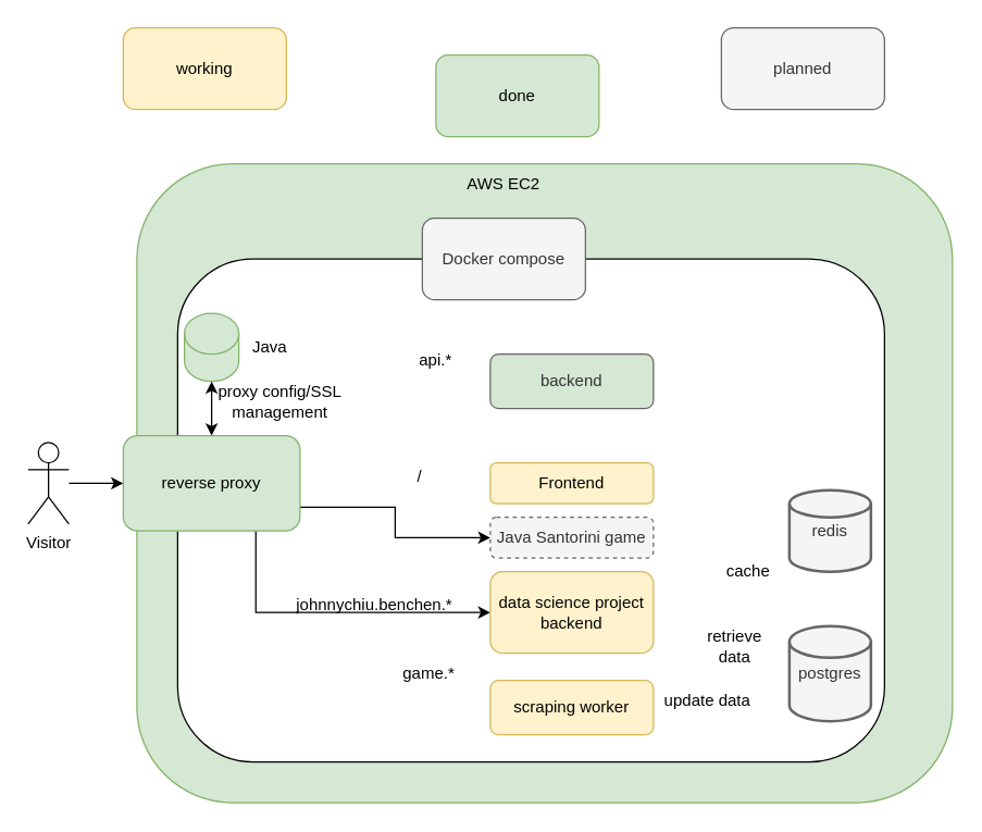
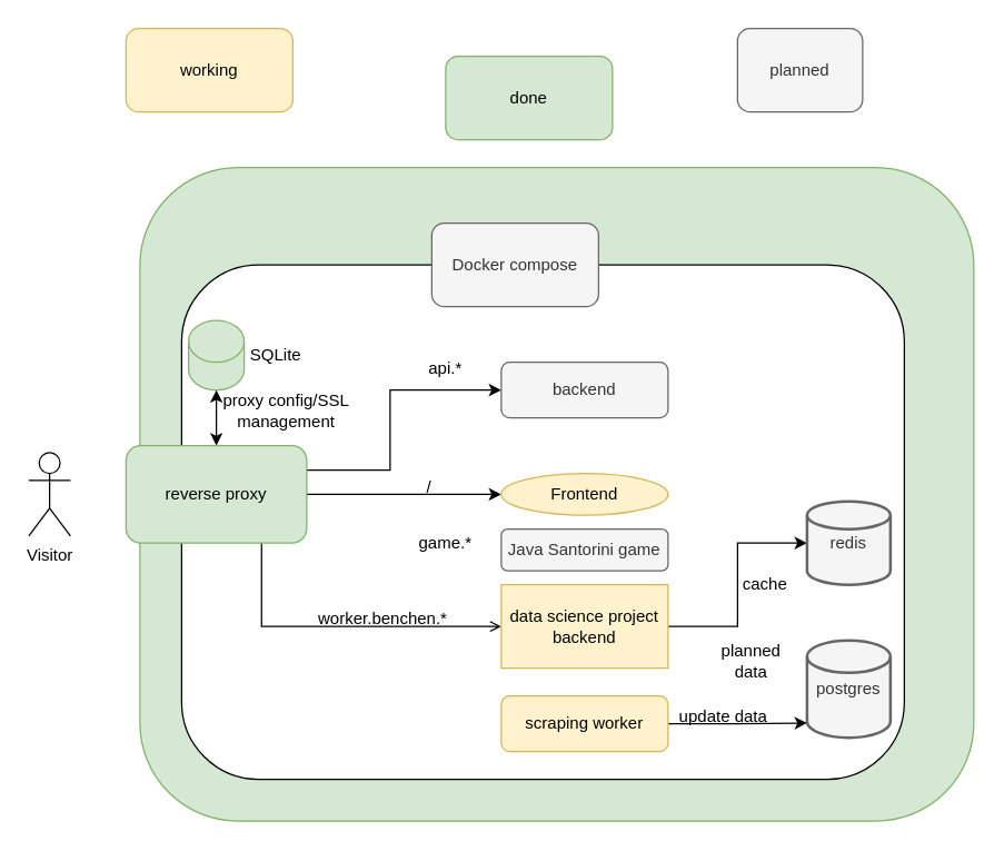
- <mxCell id="36" value="planned" style="rounded=1;whiteSpace=wrap;html=1;fillColor=#f5f5f5;fontColor=#333333;strokeColor=#666666;" vertex="1" parent="1"><mxGeometry x="530" y="20" width="120" height="60" as="geometry" /></mxCell>
+ <mxCell id="36" value="planned" style="rounded=1;whiteSpace=wrap;html=1;fillColor=#f5f5f5;fontColor=#333333;strokeColor=#666666;" vertex="1" parent="1"><mxGeometry x="530" y="20" width="90" height="60" as="geometry" /></mxCell>
- <mxCell id="19" value="AWS EC2" style="text;html=1;strokeColor=none;fillColor=none;align=center;verticalAlign=middle;whiteSpace=wrap;rounded=0;" vertex="1" parent="1"><mxGeometry x="340" y="120" width="60" height="30" as="geometry" /></mxCell>
- <mxCell id="13" value="Java" style="text;html=1;strokeColor=none;fillColor=none;align=center;verticalAlign=middle;whiteSpace=wrap;rounded=0;" vertex="1" parent="1"><mxGeometry x="157.5" y="240" width="80" height="30" as="geometry" /></mxCell>
+ <mxCell id="13" value="SQLite" style="text;html=1;strokeColor=none;fillColor=none;align=center;verticalAlign=middle;whiteSpace=wrap;rounded=0;" vertex="1" parent="1"><mxGeometry x="157.5" y="240" width="80" height="30" as="geometry" /></mxCell>
- <mxCell id="20" value="backend" style="rounded=1;whiteSpace=wrap;html=1;fillColor=#d5e8d4;fontColor=#333333;strokeColor=#666666;" vertex="1" parent="1"><mxGeometry x="360" y="260" width="120" height="40" as="geometry" /></mxCell>
+ <mxCell id="20" value="backend" style="rounded=1;whiteSpace=wrap;html=1;fillColor=#f5f5f5;fontColor=#333333;strokeColor=#666666;" vertex="1" parent="1"><mxGeometry x="360" y="260" width="120" height="40" as="geometry" /></mxCell>
+ <mxCell id="7" style="edgeStyle=orthogonalEdgeStyle;rounded=0;orthogonalLoop=1;jettySize=auto;html=1;exitX=1;exitY=0.25;exitDx=0;exitDy=0;entryX=0;entryY=0.5;entryDx=0;entryDy=0;" edge="1" parent="1" source="9" target="20"><mxGeometry relative="1" as="geometry"><Array as="points"><mxPoint x="280" y="338" /><mxPoint x="280" y="280" /></Array></mxGeometry></mxCell>
- <mxCell id="10" value="" style="endArrow=classic;html=1;rounded=0;entryX=0;entryY=0.5;entryDx=0;entryDy=0;" edge="1" parent="1" source="4" target="9"><mxGeometry width="50" height="50" relative="1" as="geometry"><mxPoint x="60" y="350" as="sourcePoint" /><mxPoint x="160" y="340" as="targetPoint" /></mxGeometry></mxCell>
+ <mxCell id="5" style="edgeStyle=orthogonalEdgeStyle;rounded=0;orthogonalLoop=1;jettySize=auto;html=1;entryX=0;entryY=0.5;entryDx=0;entryDy=0;" edge="1" parent="1" source="9" target="16"><mxGeometry relative="1" as="geometry" /></mxCell>
- <mxCell id="16" value="Frontend" style="rounded=1;whiteSpace=wrap;html=1;fillColor=#fff2cc;strokeColor=#d6b656;" vertex="1" parent="1"><mxGeometry x="360" y="340" width="120" height="30" as="geometry" /></mxCell>
+ <mxCell id="16" value="Frontend" style="ellipse;whiteSpace=wrap;html=1;fillColor=#fff2cc;strokeColor=#d6b656;" vertex="1" parent="1"><mxGeometry x="360" y="340" width="120" height="30" as="geometry" /></mxCell>
- <mxCell id="6" style="edgeStyle=orthogonalEdgeStyle;rounded=0;orthogonalLoop=1;jettySize=auto;html=1;exitX=1;exitY=0.75;exitDx=0;exitDy=0;entryX=0;entryY=0.5;entryDx=0;entryDy=0;" edge="1" parent="1" source="9" target="17"><mxGeometry relative="1" as="geometry" /></mxCell>
- <mxCell id="17" value="Java Santorini game" style="rounded=1;whiteSpace=wrap;html=1;fillColor=#f5f5f5;fontColor=#333333;strokeColor=#666666;dashed=1;" vertex="1" parent="1"><mxGeometry x="360" y="380" width="120" height="30" as="geometry" /></mxCell>
+ <mxCell id="17" value="Java Santorini game" style="rounded=1;whiteSpace=wrap;html=1;fillColor=#f5f5f5;fontColor=#333333;strokeColor=#666666;" vertex="1" parent="1"><mxGeometry x="360" y="380" width="120" height="30" as="geometry" /></mxCell>
+ <mxCell id="21" value="" style="edgeStyle=orthogonalEdgeStyle;rounded=0;orthogonalLoop=1;jettySize=auto;html=1;" edge="1" parent="1" source="22" target="23"><mxGeometry relative="1" as="geometry" /></mxCell>
- <mxCell id="33" value="johnnychiu.benchen.*" style="text;html=1;strokeColor=none;fillColor=none;align=center;verticalAlign=middle;whiteSpace=wrap;rounded=0;" vertex="1" parent="1"><mxGeometry x="210" y="430" width="130" height="30" as="geometry" /></mxCell>
+ <mxCell id="33" value="worker.benchen.*" style="text;html=1;strokeColor=none;fillColor=none;align=center;verticalAlign=middle;whiteSpace=wrap;rounded=0;" vertex="1" parent="1"><mxGeometry x="210" y="430" width="130" height="30" as="geometry" /></mxCell>
- <mxCell id="8" style="edgeStyle=orthogonalEdgeStyle;rounded=0;orthogonalLoop=1;jettySize=auto;html=1;exitX=0.75;exitY=1;exitDx=0;exitDy=0;entryX=0;entryY=0.5;entryDx=0;entryDy=0;" edge="1" parent="1" source="9" target="22"><mxGeometry relative="1" as="geometry" /></mxCell>
+ <mxCell id="8" style="edgeStyle=orthogonalEdgeStyle;rounded=0;orthogonalLoop=1;jettySize=auto;html=1;exitX=0.75;exitY=1;exitDx=0;exitDy=0;entryX=0;entryY=0.5;entryDx=0;entryDy=0;endArrow=open;" edge="1" parent="1" source="9" target="22"><mxGeometry relative="1" as="geometry" /></mxCell>
- <mxCell id="22" value="data science project backend" style="rounded=1;whiteSpace=wrap;html=1;fillColor=#fff2cc;strokeColor=#d6b656;" vertex="1" parent="1"><mxGeometry x="360" y="420" width="120" height="60" as="geometry" /></mxCell>
+ <mxCell id="22" value="data science project backend" style="whiteSpace=wrap;html=1;fillColor=#fff2cc;strokeColor=#d6b656;rounded=0;" vertex="1" parent="1"><mxGeometry x="360" y="420" width="120" height="60" as="geometry" /></mxCell>
- <mxCell id="29" value="retrieve data" style="text;html=1;strokeColor=none;fillColor=none;align=center;verticalAlign=middle;whiteSpace=wrap;rounded=0;" vertex="1" parent="1"><mxGeometry x="510" y="460" width="60" height="30" as="geometry" /></mxCell>
+ <mxCell id="29" value="planned data" style="text;html=1;strokeColor=none;fillColor=none;align=center;verticalAlign=middle;whiteSpace=wrap;rounded=0;" vertex="1" parent="1"><mxGeometry x="510" y="460" width="60" height="30" as="geometry" /></mxCell>
- <mxCell id="32" value="game.*" style="text;html=1;strokeColor=none;fillColor=none;align=center;verticalAlign=middle;whiteSpace=wrap;rounded=0;" vertex="1" parent="1"><mxGeometry x="285" y="480" width="60" height="30" as="geometry" /></mxCell>
+ <mxCell id="32" value="game.*" style="text;html=1;strokeColor=none;fillColor=none;align=center;verticalAlign=middle;whiteSpace=wrap;rounded=0;" vertex="1" parent="1"><mxGeometry x="290" y="375" width="60" height="30" as="geometry" /></mxCell>
+ <mxCell id="26" style="edgeStyle=orthogonalEdgeStyle;rounded=0;orthogonalLoop=1;jettySize=auto;html=1;entryX=0;entryY=0.85;entryDx=0;entryDy=0;entryPerimeter=0;" edge="1" parent="1" source="27" target="25"><mxGeometry relative="1" as="geometry" /></mxCell>
